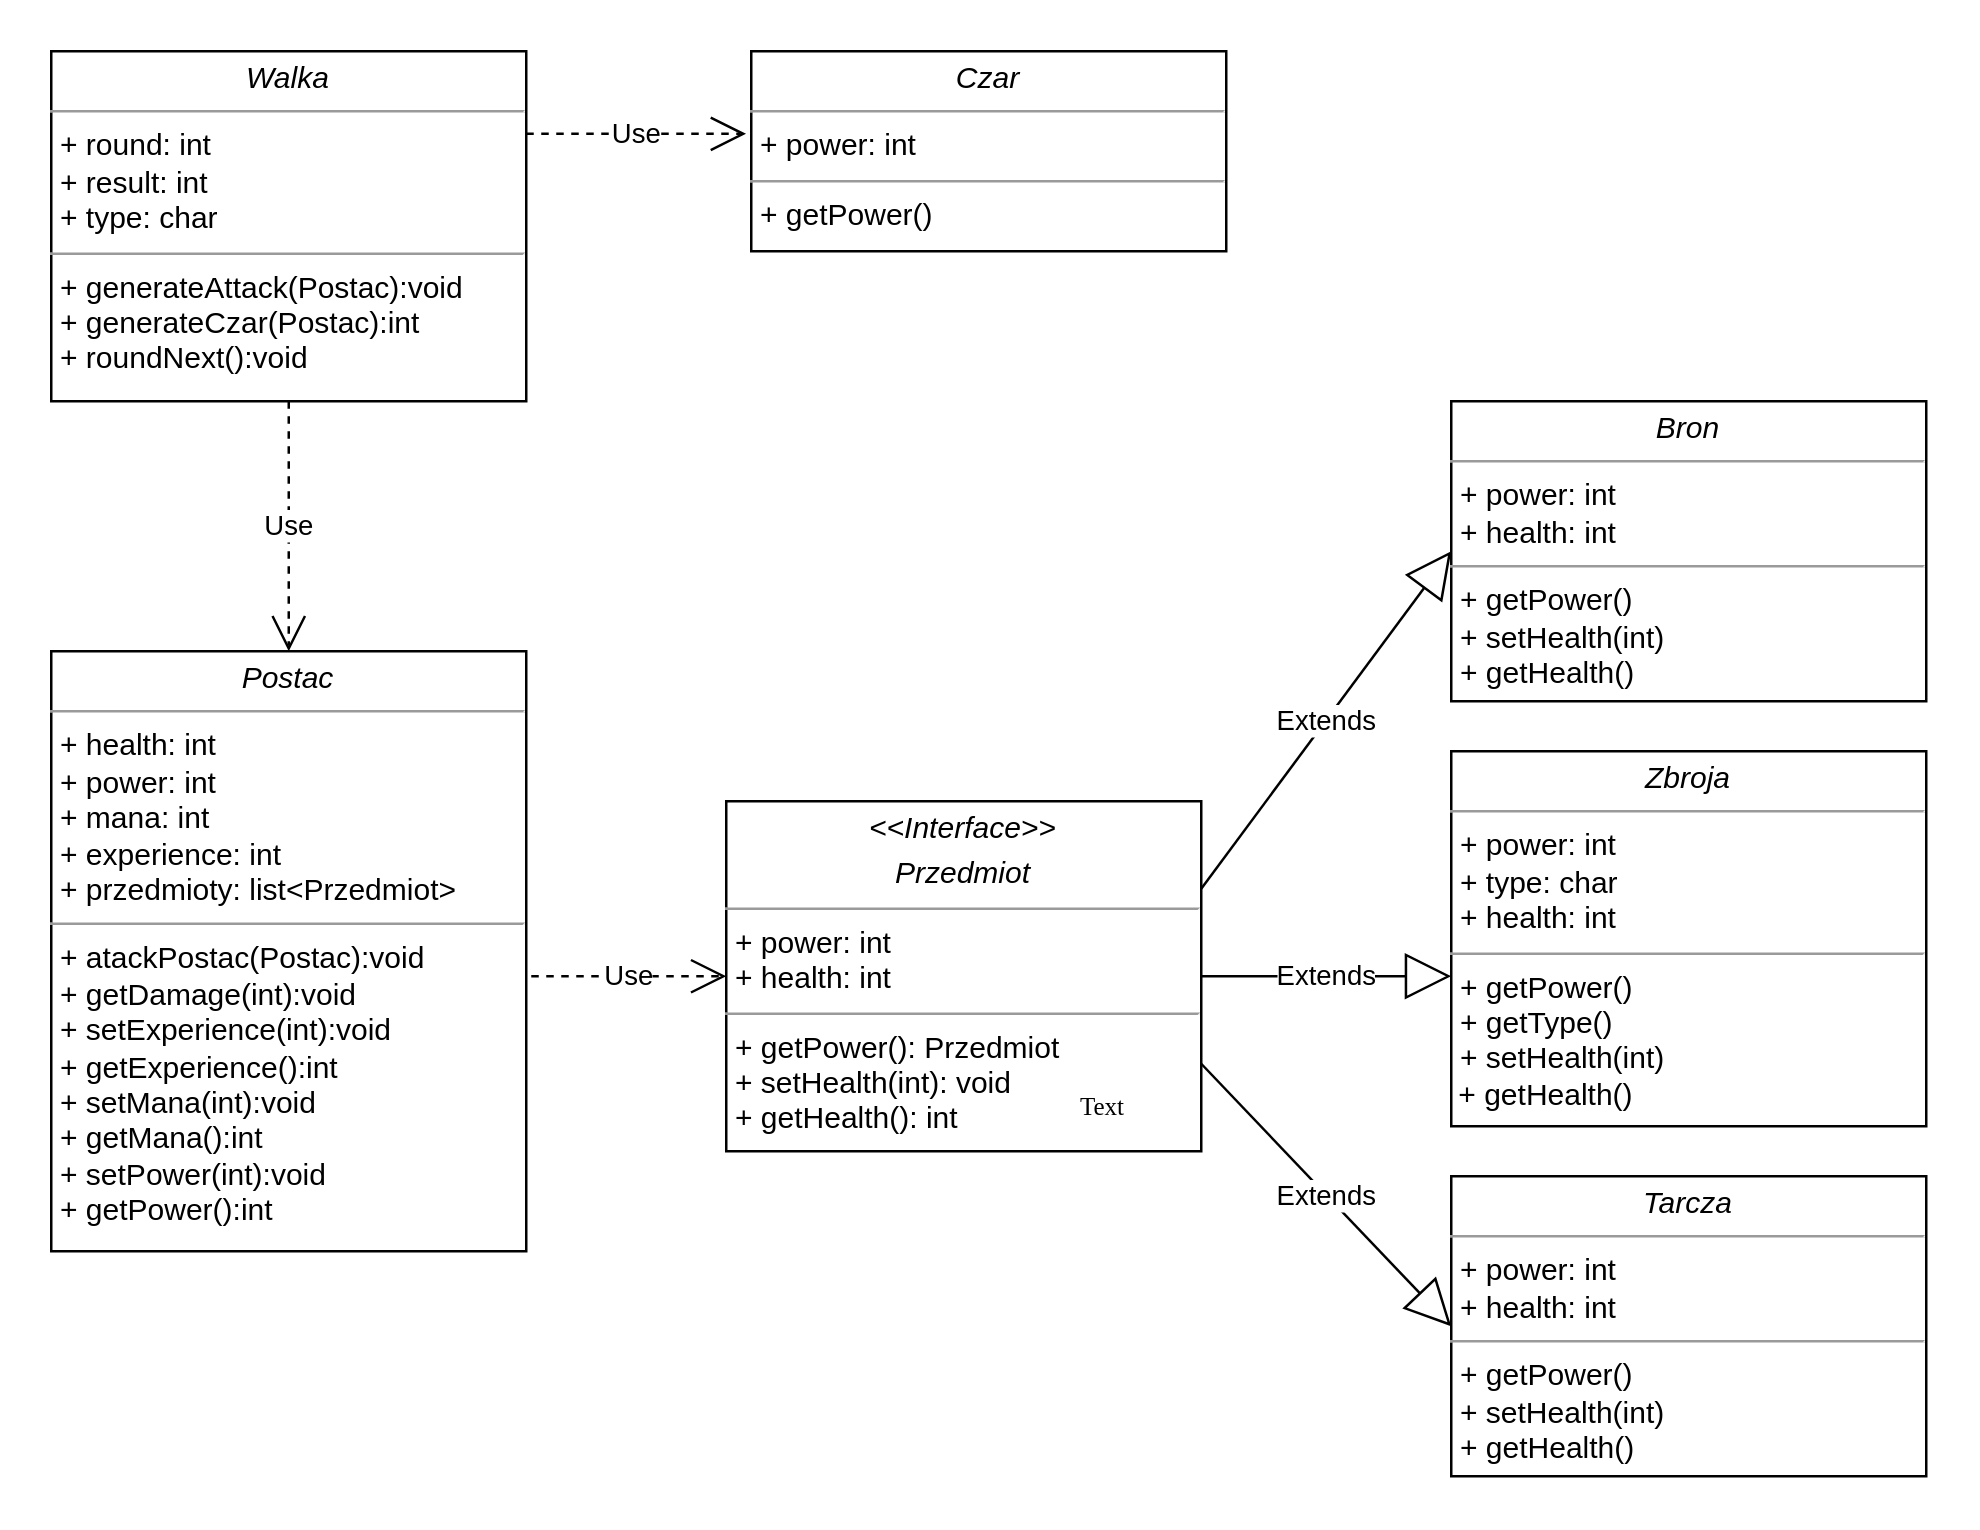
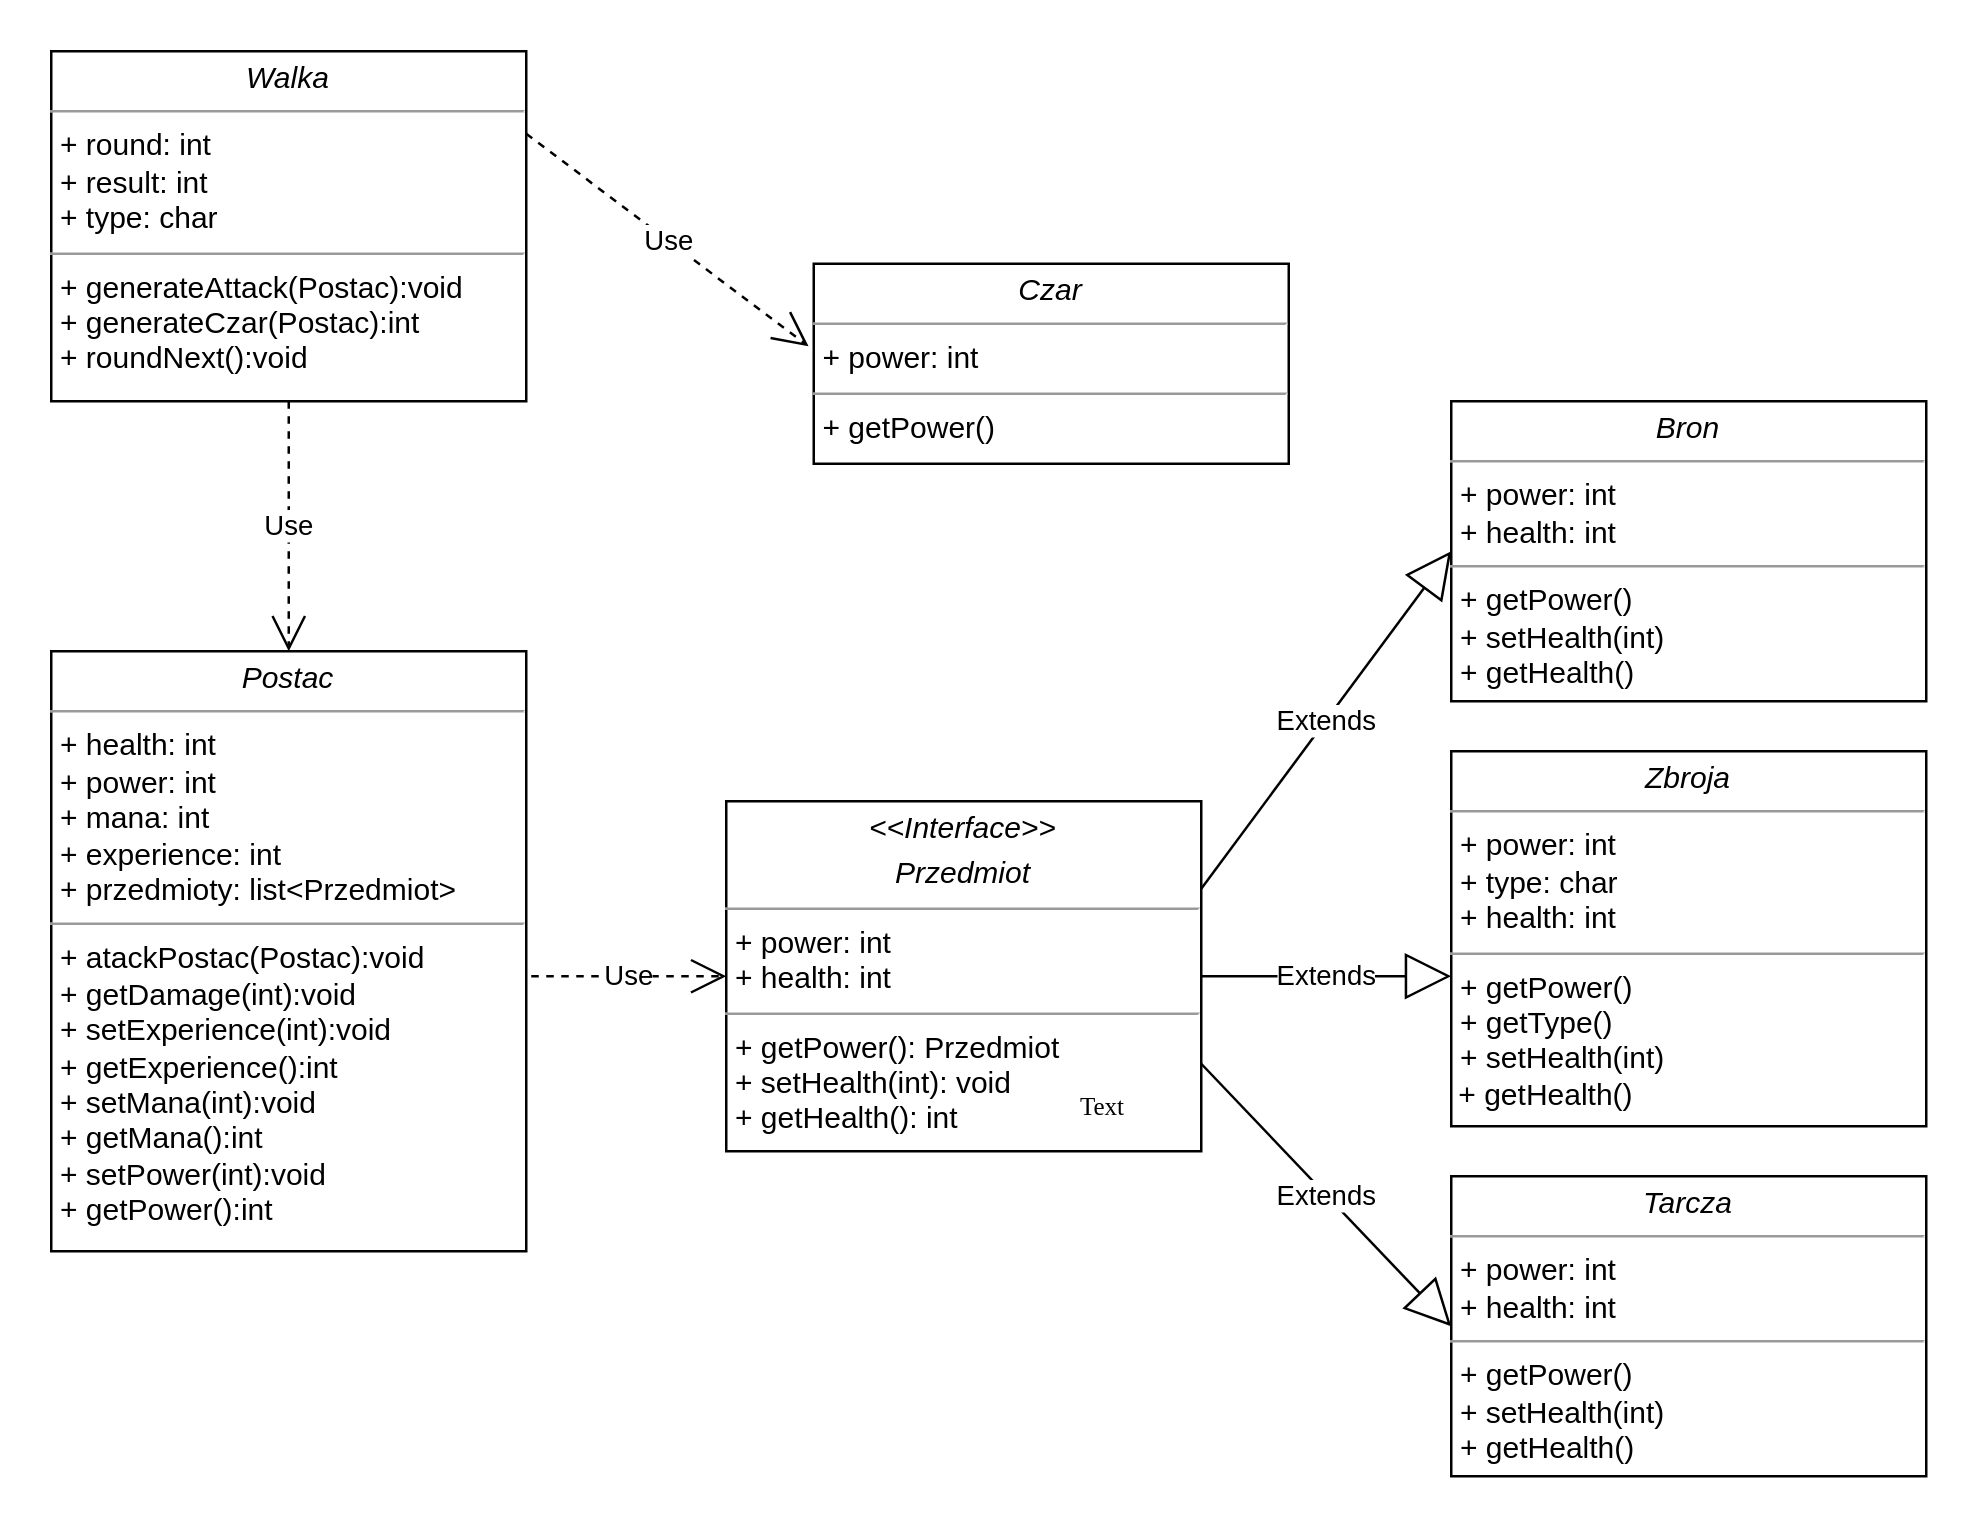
- <mxCell id="3" value="&lt;p style=&quot;margin: 0px ; margin-top: 4px ; text-align: center&quot;&gt;&lt;i&gt;Czar&lt;/i&gt;&lt;br&gt;&lt;/p&gt;&lt;hr size=&quot;1&quot;&gt;&lt;p style=&quot;margin: 0px ; margin-left: 4px&quot;&gt;+ power: int&lt;br&gt;&lt;/p&gt;&lt;hr size=&quot;1&quot;&gt;&lt;p style=&quot;margin: 0px ; margin-left: 4px&quot;&gt;+ getPower()&lt;br&gt;&lt;/p&gt;" style="verticalAlign=top;align=left;overflow=fill;fontSize=12;fontFamily=Helvetica;html=1;rounded=0;shadow=0;comic=0;labelBackgroundColor=none;strokeWidth=1" parent="1" vertex="1"><mxGeometry x="300" y="20" width="190" height="80" as="geometry" /></mxCell>
+ <mxCell id="3" value="&lt;p style=&quot;margin: 0px ; margin-top: 4px ; text-align: center&quot;&gt;&lt;i&gt;Czar&lt;/i&gt;&lt;br&gt;&lt;/p&gt;&lt;hr size=&quot;1&quot;&gt;&lt;p style=&quot;margin: 0px ; margin-left: 4px&quot;&gt;+ power: int&lt;br&gt;&lt;/p&gt;&lt;hr size=&quot;1&quot;&gt;&lt;p style=&quot;margin: 0px ; margin-left: 4px&quot;&gt;+ getPower()&lt;br&gt;&lt;/p&gt;" style="verticalAlign=top;align=left;overflow=fill;fontSize=12;fontFamily=Helvetica;html=1;rounded=0;shadow=0;comic=0;labelBackgroundColor=none;strokeWidth=1" parent="1" vertex="1"><mxGeometry x="325" y="105" width="190" height="80" as="geometry" /></mxCell>
